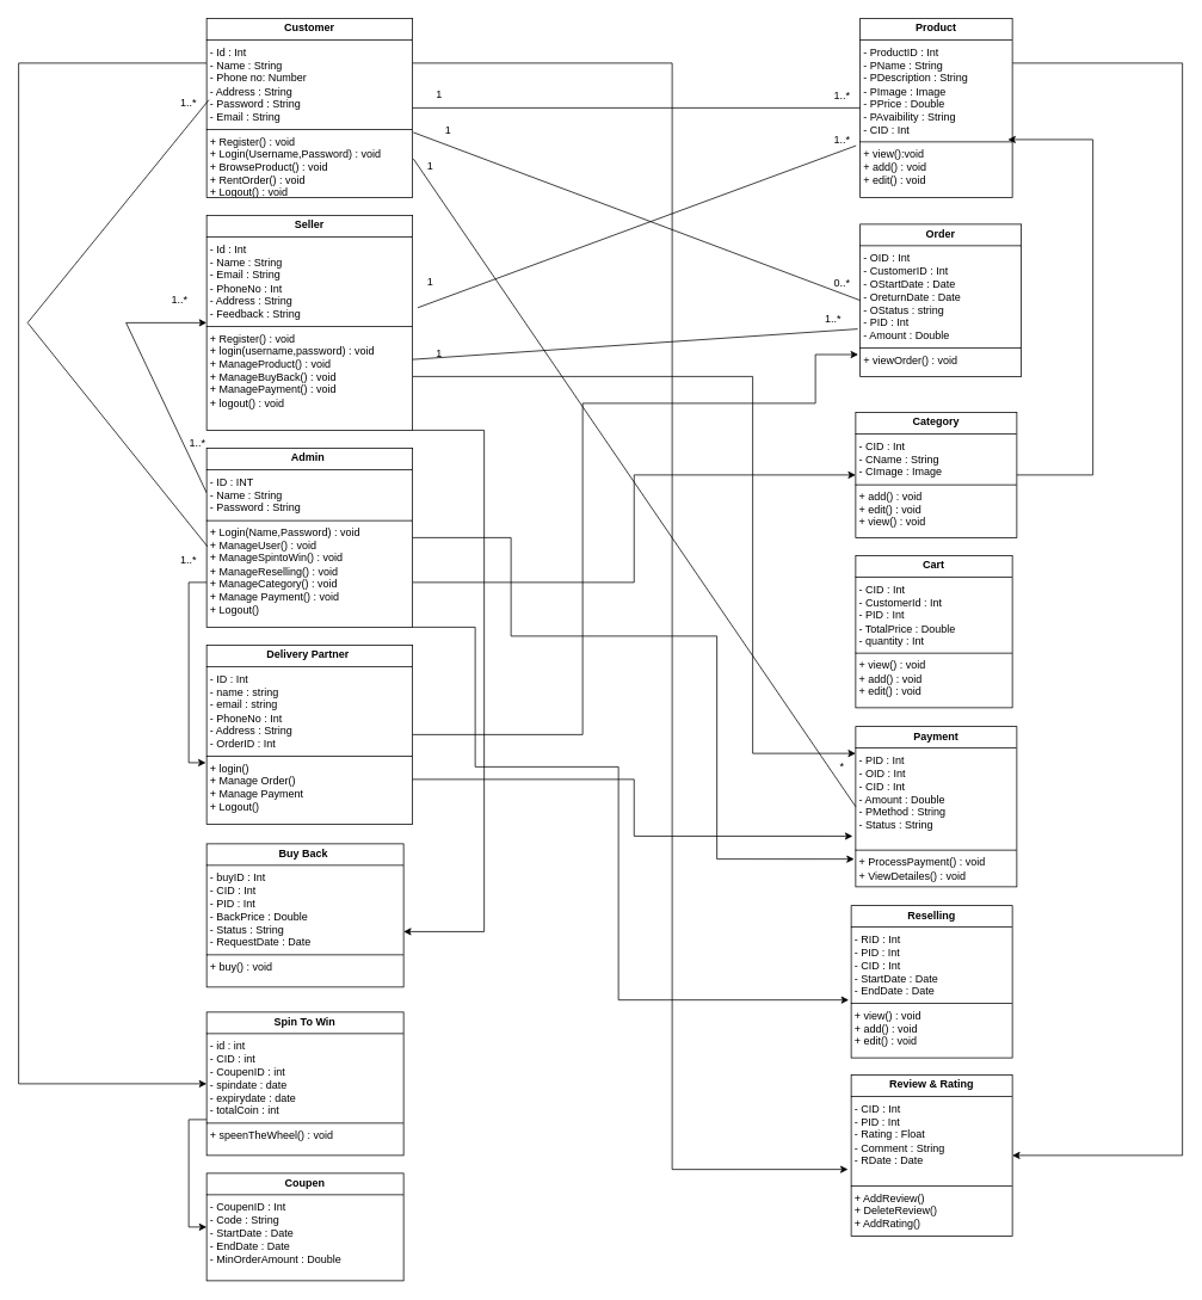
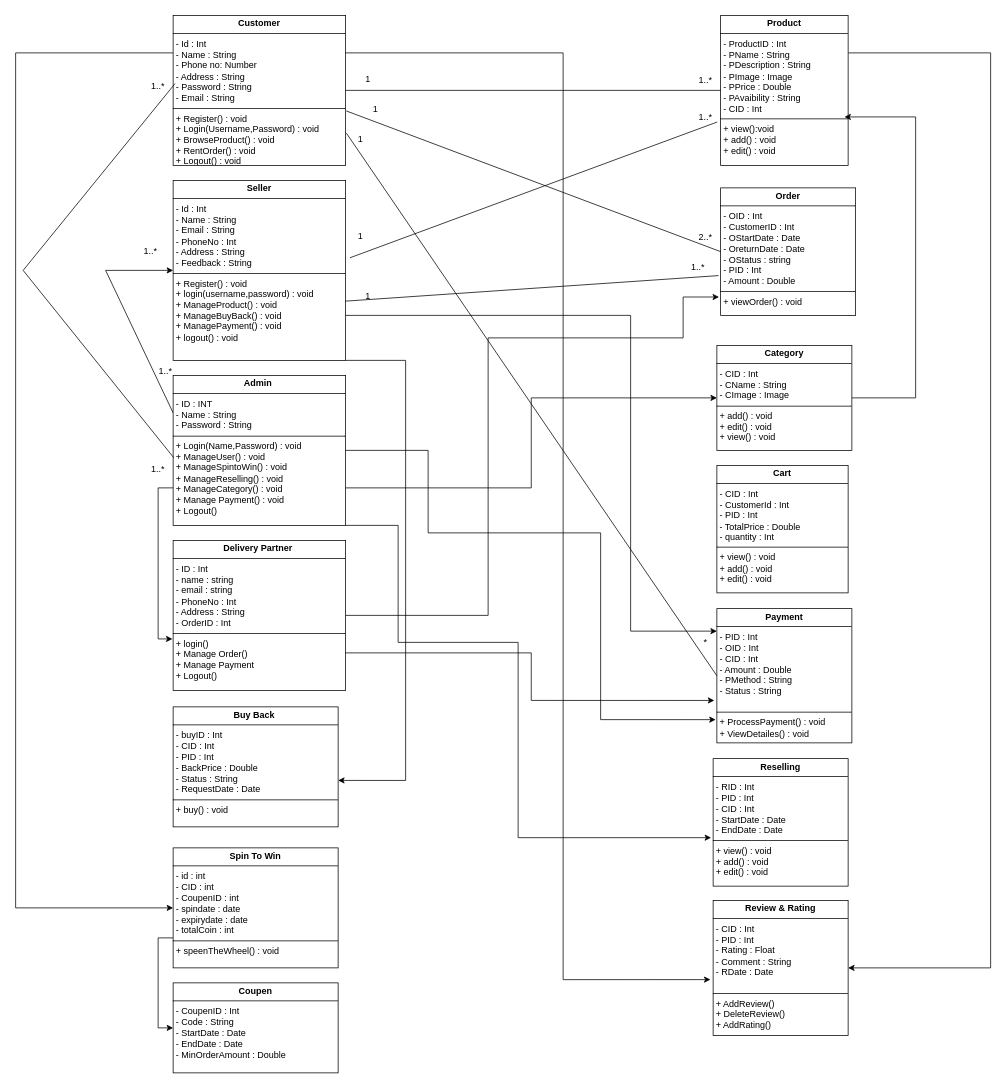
- <mxCell id="32" value="0..*" style="text;html=1;align=center;verticalAlign=middle;whiteSpace=wrap;rounded=0;" parent="1" vertex="1"><mxGeometry x="910" y="301" width="60" height="30" as="geometry" /></mxCell>
+ <mxCell id="32" value="2..*" style="text;html=1;align=center;verticalAlign=middle;whiteSpace=wrap;rounded=0;" parent="1" vertex="1"><mxGeometry x="910" y="301" width="60" height="30" as="geometry" /></mxCell>
